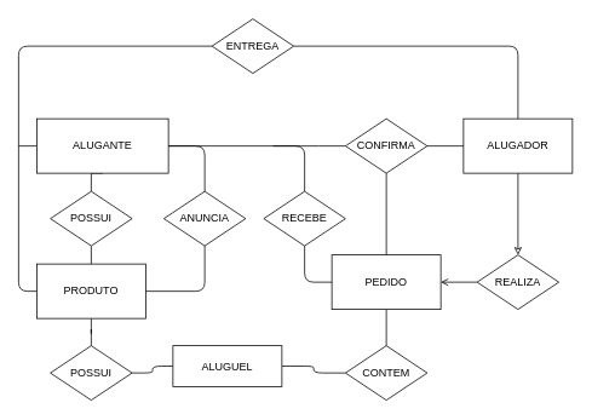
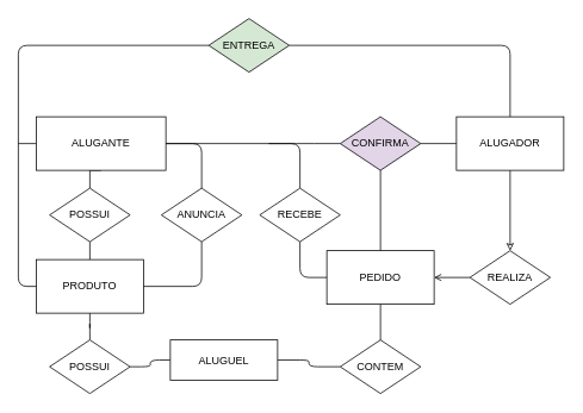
- <mxCell id="21" value="ENTREGA" style="rhombus;whiteSpace=wrap;html=1;" vertex="1" parent="1"><mxGeometry x="233" y="20" width="90" height="60" as="geometry" /></mxCell>
+ <mxCell id="21" value="ENTREGA" style="rhombus;whiteSpace=wrap;html=1;fillColor=#d5e8d4;" vertex="1" parent="1"><mxGeometry x="233" y="20" width="90" height="60" as="geometry" /></mxCell>
- <mxCell id="32" value="CONFIRMA" style="rhombus;whiteSpace=wrap;html=1;" vertex="1" parent="1"><mxGeometry x="380" y="130" width="90" height="60" as="geometry" /></mxCell>
+ <mxCell id="32" value="CONFIRMA" style="rhombus;whiteSpace=wrap;html=1;fillColor=#e1d5e7;" vertex="1" parent="1"><mxGeometry x="380" y="130" width="90" height="60" as="geometry" /></mxCell>
